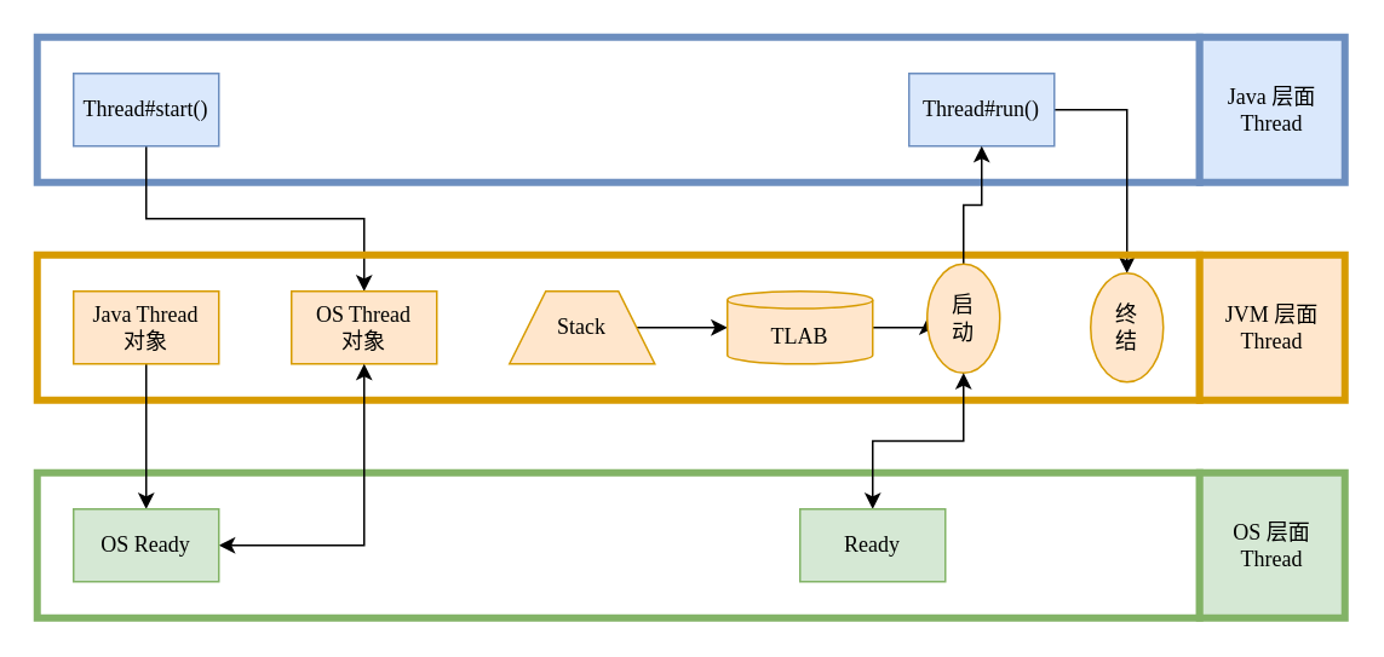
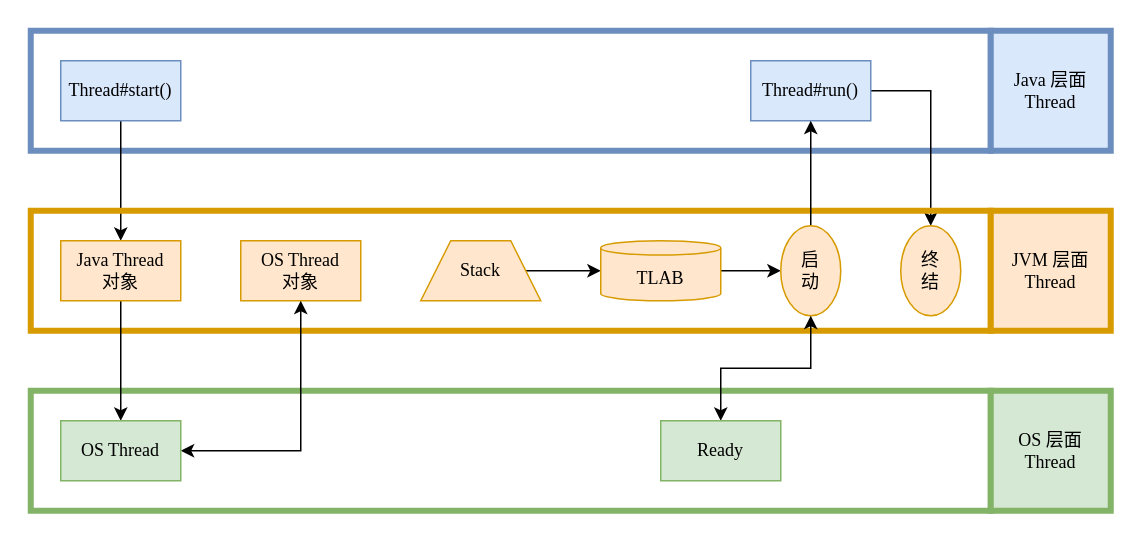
- <mxCell id="3" style="edgeStyle=orthogonalEdgeStyle;rounded=0;orthogonalLoop=1;jettySize=auto;html=1;exitX=0.5;exitY=1;exitDx=0;exitDy=0;fontFamily=Comic Sans MS;" parent="1" source="4" target="11" edge="1"><mxGeometry relative="1" as="geometry" /></mxCell>
+ <mxCell id="3" style="edgeStyle=orthogonalEdgeStyle;rounded=0;orthogonalLoop=1;jettySize=auto;html=1;exitX=0.5;exitY=1;exitDx=0;exitDy=0;entryX=0.5;entryY=0;entryDx=0;entryDy=0;fontFamily=Comic Sans MS;" parent="1" source="4" target="10" edge="1"><mxGeometry relative="1" as="geometry" /></mxCell>
- <mxCell id="19" value="&lt;div&gt;启&lt;/div&gt;&lt;div&gt;动&lt;/div&gt;" style="ellipse;whiteSpace=wrap;html=1;strokeColor=#d79b00;strokeWidth=1;fillColor=#ffe6cc;fontFamily=Comic Sans MS;" parent="1" vertex="1"><mxGeometry x="510" y="145" width="40" height="60" as="geometry" /></mxCell>
+ <mxCell id="19" value="&lt;div&gt;启&lt;/div&gt;&lt;div&gt;动&lt;/div&gt;" style="ellipse;whiteSpace=wrap;html=1;strokeColor=#d79b00;strokeWidth=1;fillColor=#ffe6cc;fontFamily=Comic Sans MS;" parent="1" vertex="1"><mxGeometry x="520" y="150" width="40" height="60" as="geometry" /></mxCell>
- <mxCell id="13" value="OS Ready" style="rounded=0;whiteSpace=wrap;html=1;strokeColor=#82b366;strokeWidth=1;fillColor=#d5e8d4;fontFamily=Comic Sans MS;" parent="1" vertex="1"><mxGeometry x="40" y="280" width="80" height="40" as="geometry" /></mxCell>
+ <mxCell id="13" value="OS Thread" style="rounded=0;whiteSpace=wrap;html=1;strokeColor=#82b366;strokeWidth=1;fillColor=#d5e8d4;fontFamily=Comic Sans MS;" parent="1" vertex="1"><mxGeometry x="40" y="280" width="80" height="40" as="geometry" /></mxCell>
